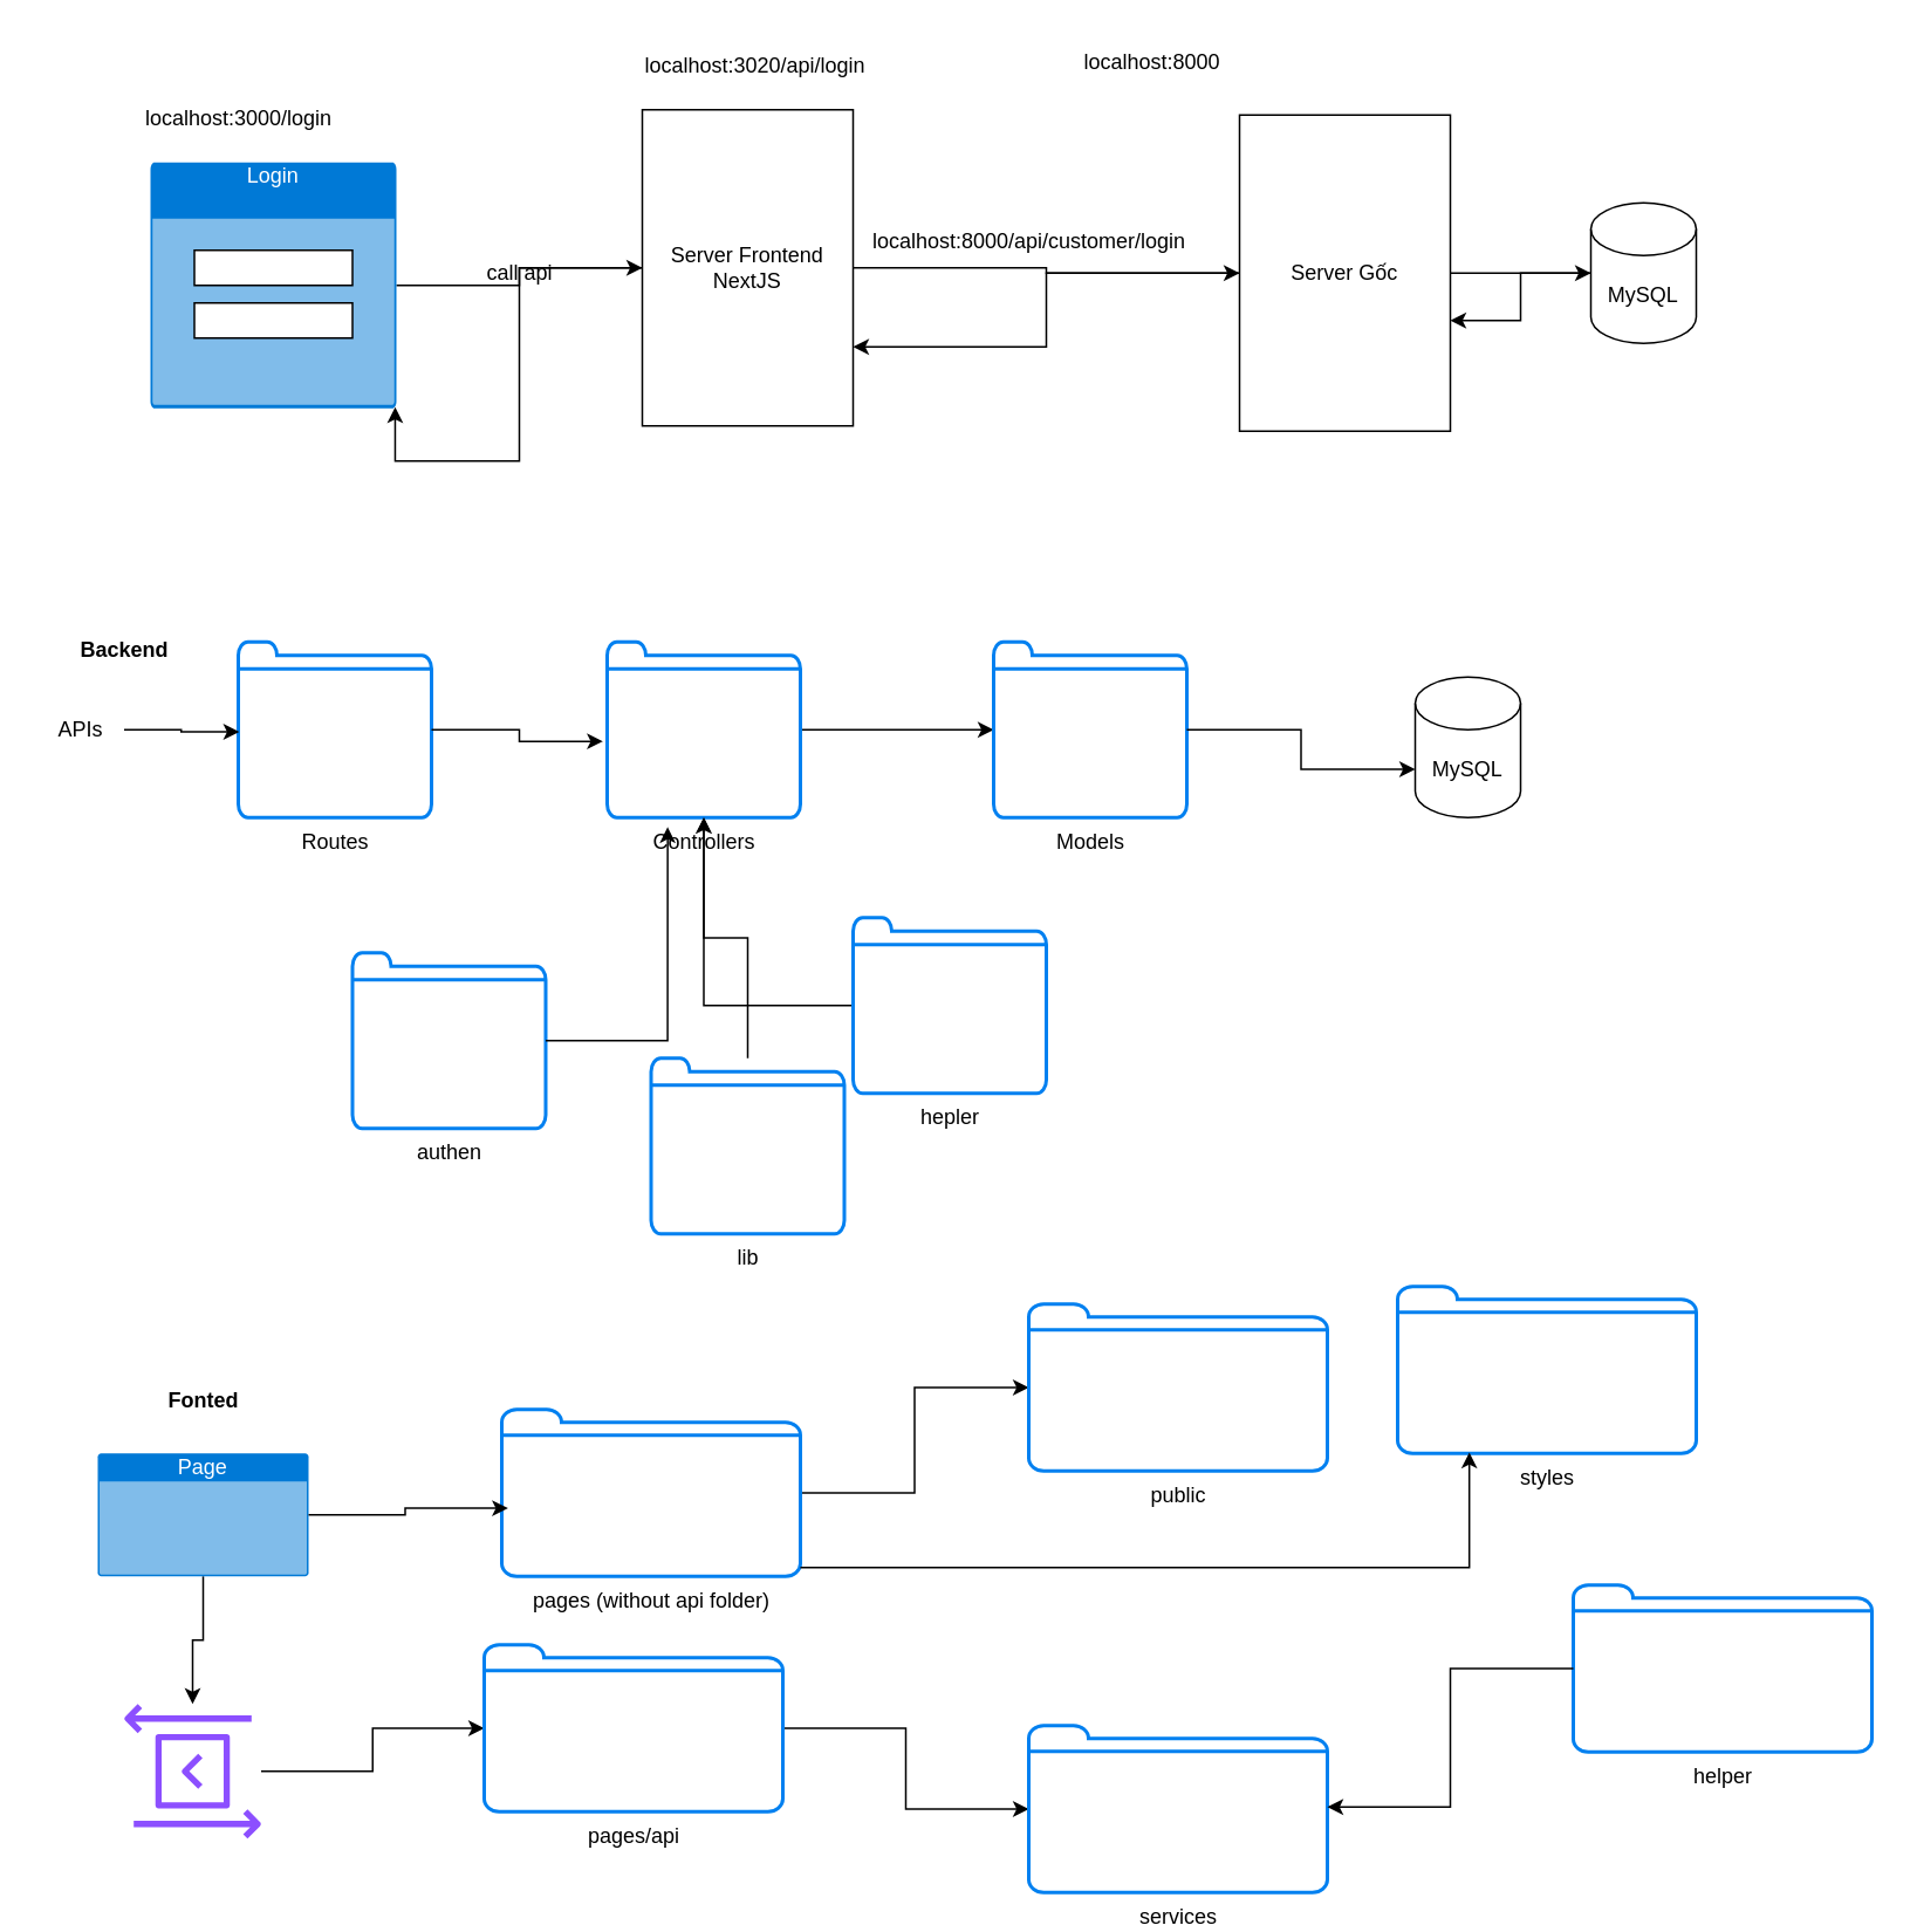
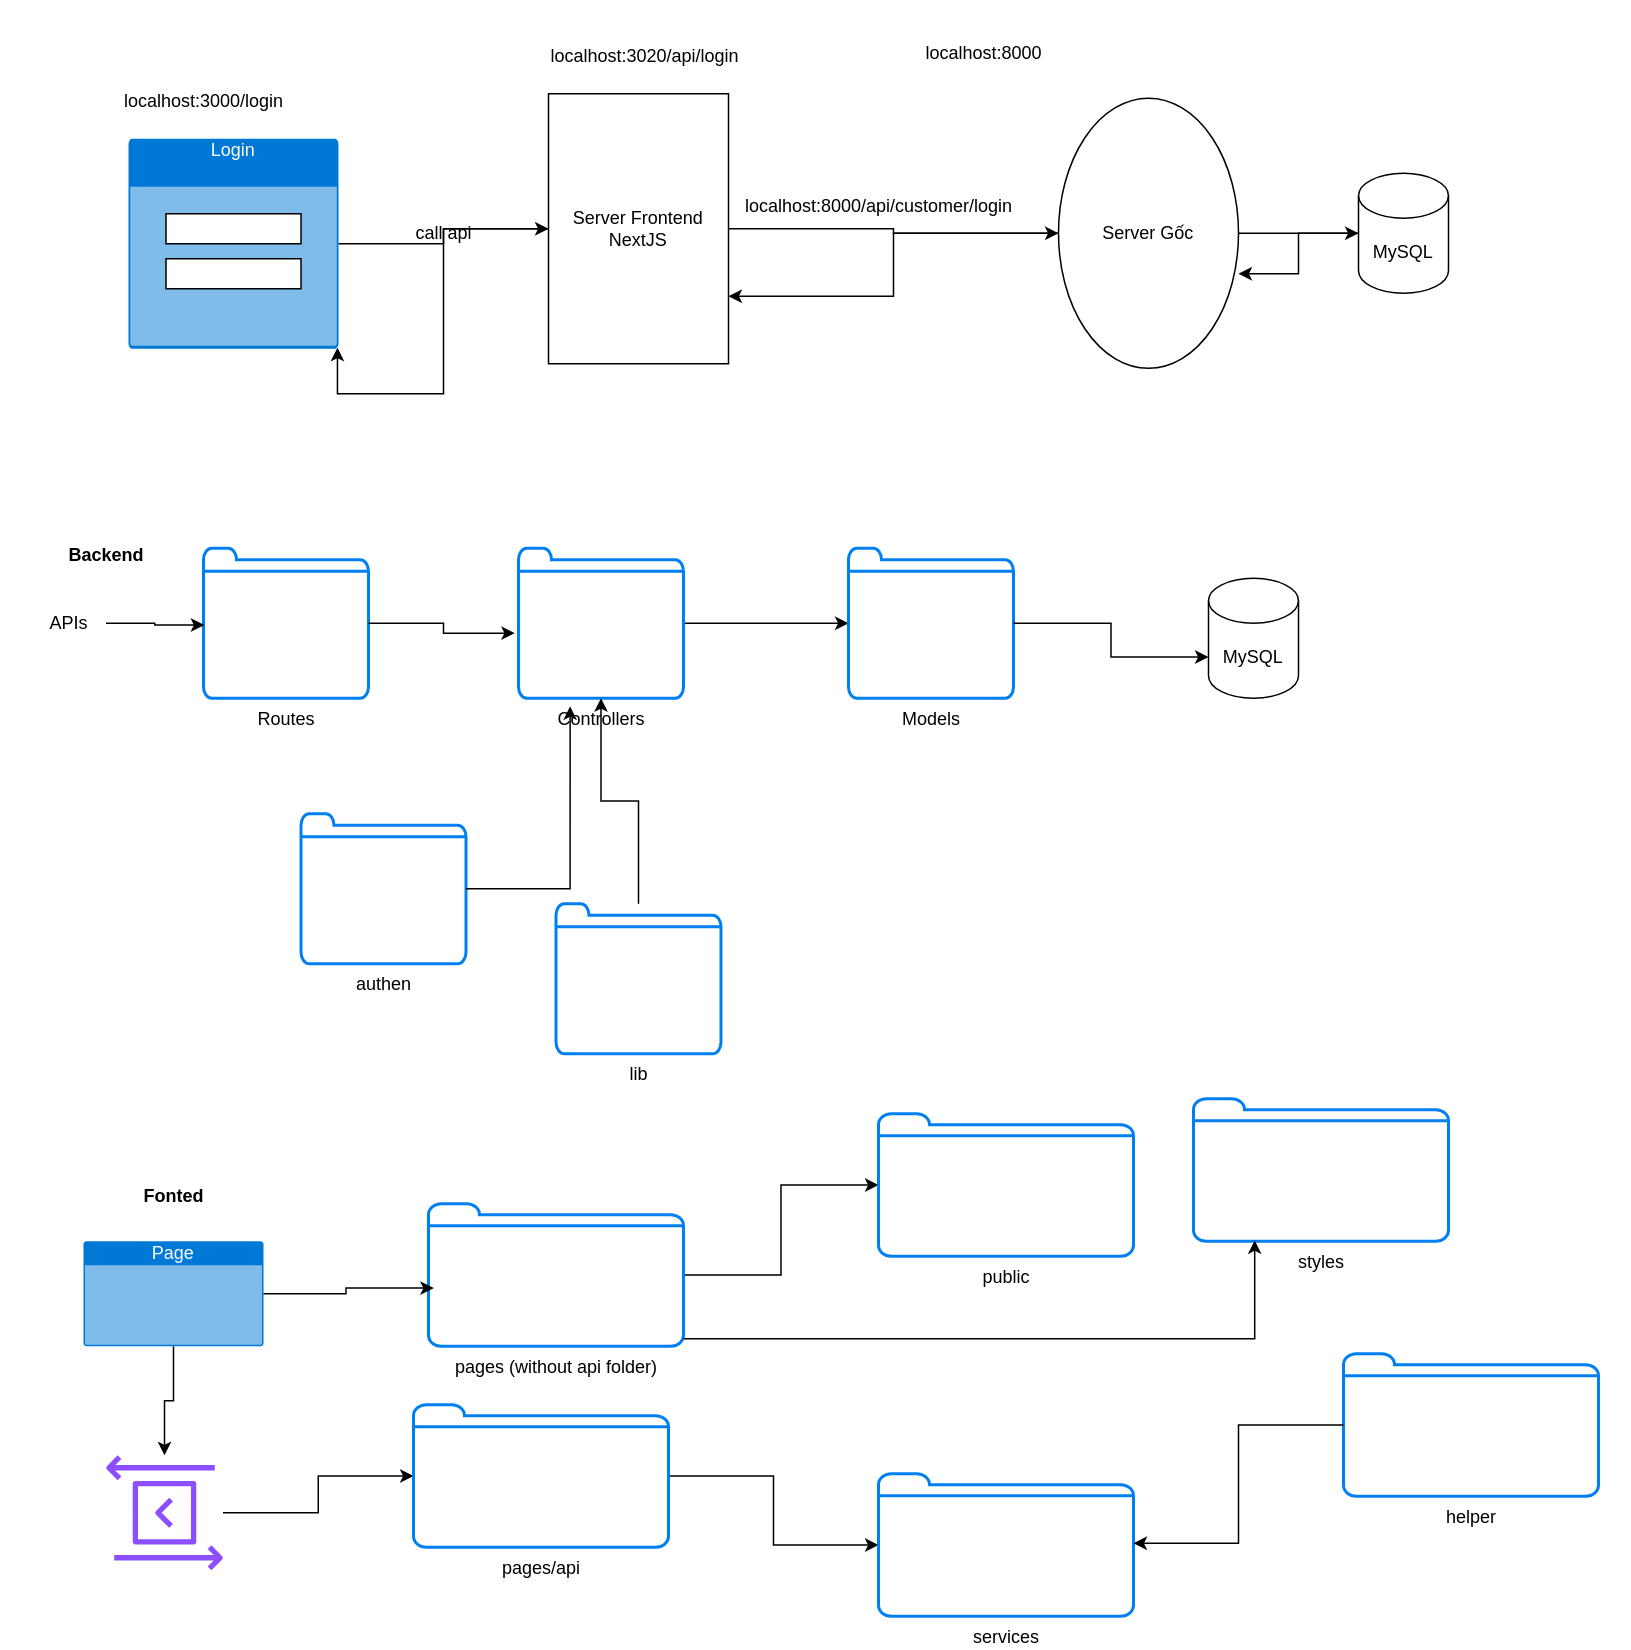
- <mxCell id="13" value="Server Gốc" style="rounded=0;whiteSpace=wrap;html=1;" vertex="1" parent="1"><mxGeometry x="705" y="65" width="120" height="180" as="geometry" /></mxCell>
+ <mxCell id="13" value="Server Gốc" style="ellipse;whiteSpace=wrap;html=1;" vertex="1" parent="1"><mxGeometry x="705" y="65" width="120" height="180" as="geometry" /></mxCell>
- <mxCell id="30" style="edgeStyle=orthogonalEdgeStyle;rounded=0;orthogonalLoop=1;jettySize=auto;html=1;" edge="1" parent="1" source="31" target="24"><mxGeometry relative="1" as="geometry" /></mxCell>
- <mxCell id="31" value="hepler" style="html=1;verticalLabelPosition=bottom;align=center;labelBackgroundColor=#ffffff;verticalAlign=top;strokeWidth=2;strokeColor=#0080F0;shadow=0;dashed=0;shape=mxgraph.ios7.icons.folder;" vertex="1" parent="1"><mxGeometry x="485" y="522" width="110" height="100" as="geometry" /></mxCell>
